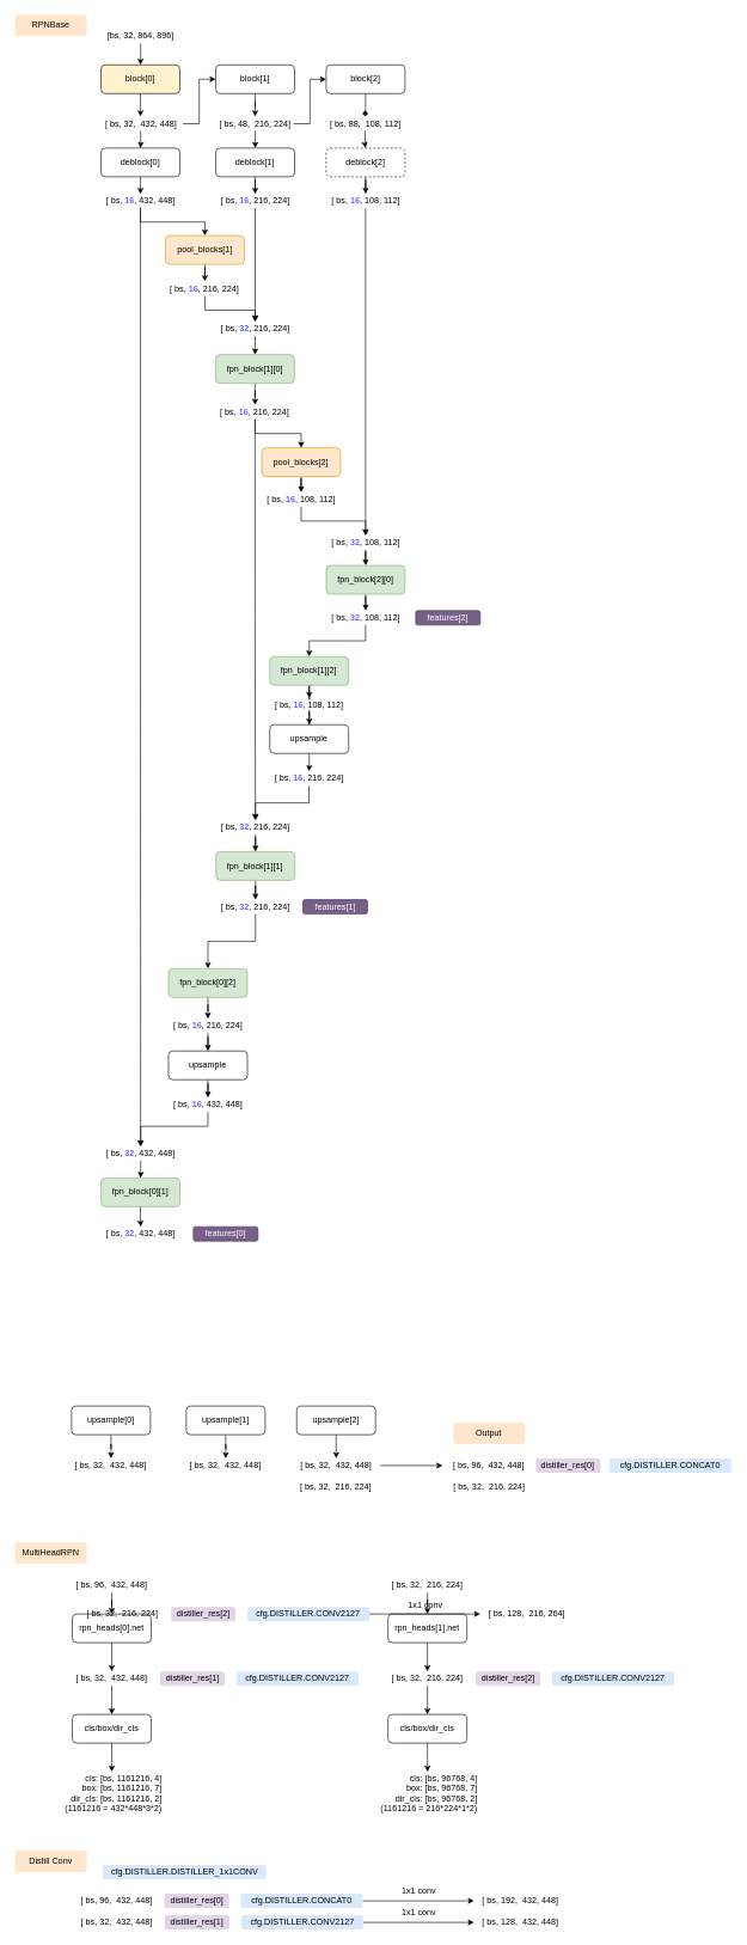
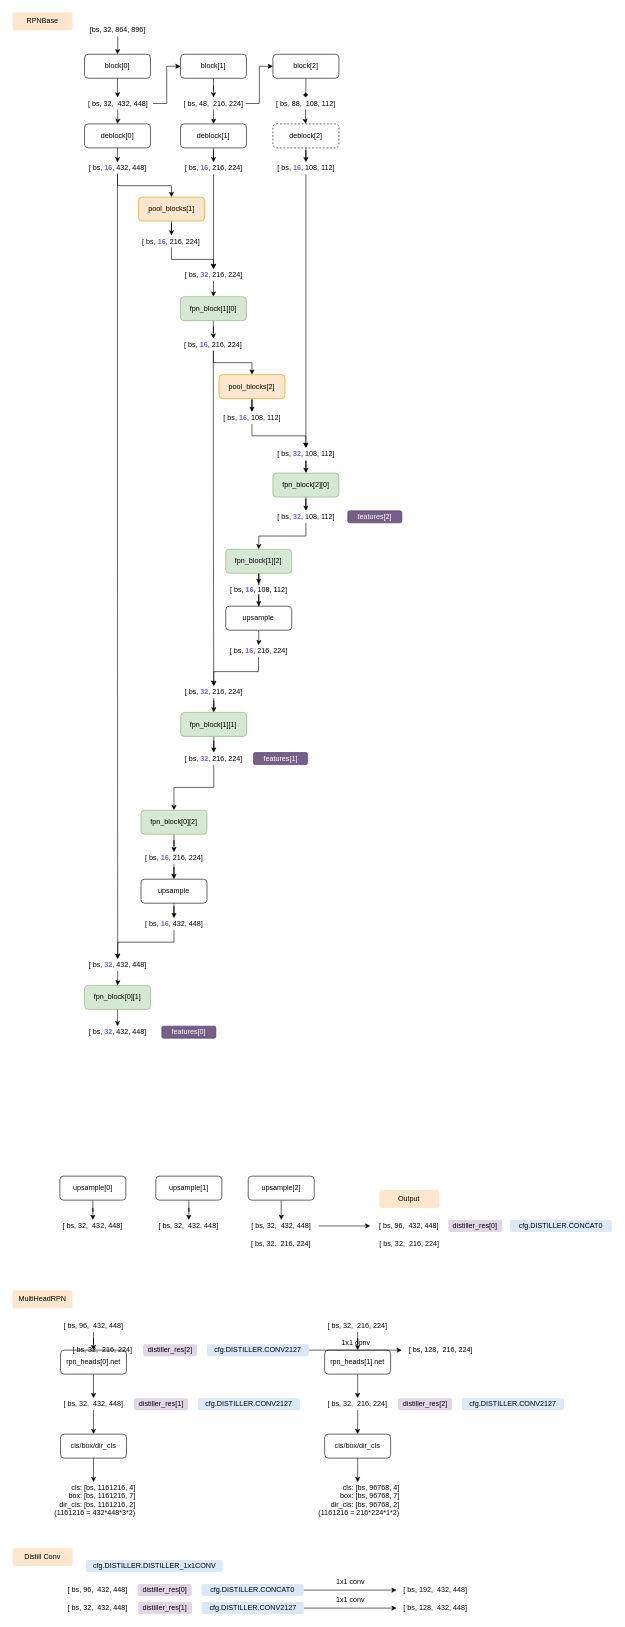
- <mxCell id="3" value="block[0]" style="rounded=1;whiteSpace=wrap;html=1;fillColor=#fff2cc;" vertex="1" parent="1"><mxGeometry x="140" y="90" width="110" height="40" as="geometry" /></mxCell>
+ <mxCell id="3" value="block[0]" style="rounded=1;whiteSpace=wrap;html=1;" vertex="1" parent="1"><mxGeometry x="140" y="90" width="110" height="40" as="geometry" /></mxCell>
- <mxCell id="85" value="[ bs, 128,&amp;nbsp; 216, 264]" style="text;html=1;strokeColor=none;fillColor=none;align=center;verticalAlign=middle;whiteSpace=wrap;rounded=0;" vertex="1" parent="1"><mxGeometry x="668.88" y="2240" width="130" height="20" as="geometry" /></mxCell>
+ <mxCell id="85" value="[ bs, 128,&amp;nbsp; 216, 224]" style="text;html=1;strokeColor=none;fillColor=none;align=center;verticalAlign=middle;whiteSpace=wrap;rounded=0;" vertex="1" parent="1"><mxGeometry x="668.88" y="2240" width="130" height="20" as="geometry" /></mxCell>
